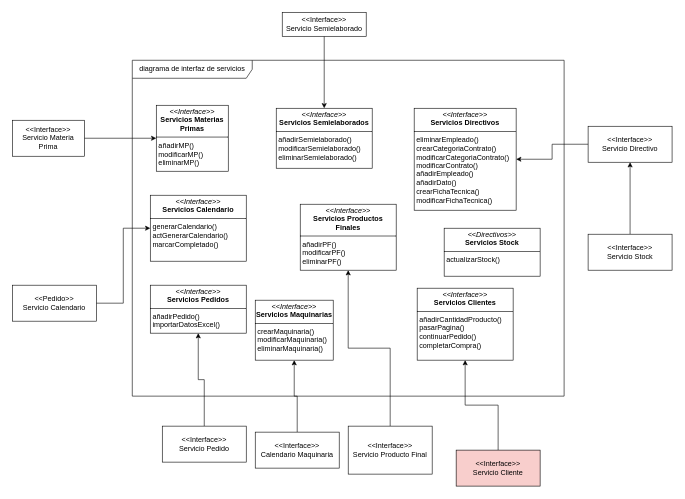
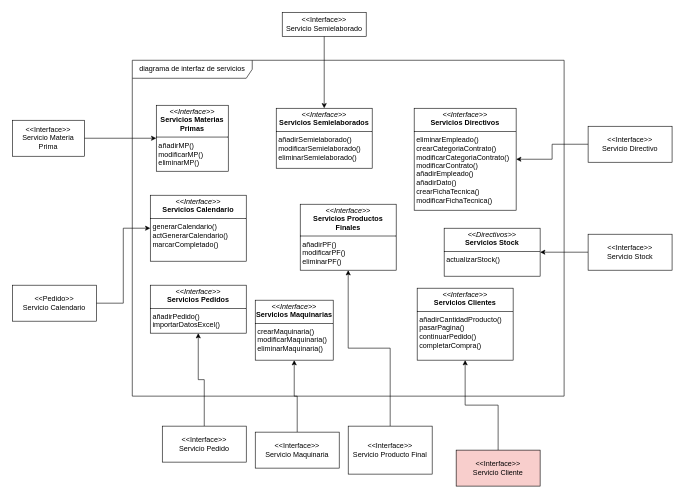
- <mxCell id="16" style="edgeStyle=orthogonalEdgeStyle;rounded=0;orthogonalLoop=1;jettySize=auto;html=1;" parent="1" source="17" target="14" edge="1"><mxGeometry relative="1" as="geometry" /></mxCell>
+ <mxCell id="16" style="edgeStyle=orthogonalEdgeStyle;rounded=0;orthogonalLoop=1;jettySize=auto;html=1;entryX=1;entryY=0.5;entryDx=0;entryDy=0;" parent="1" source="17" target="8" edge="1"><mxGeometry relative="1" as="geometry" /></mxCell>
- <mxCell id="25" value="&amp;lt;&amp;lt;Interface&amp;gt;&amp;gt;&lt;div&gt;Calendario Maquinaria&lt;/div&gt;" style="html=1;whiteSpace=wrap;" vertex="1" parent="1"><mxGeometry x="425" y="720" width="140" height="60" as="geometry" /></mxCell>
+ <mxCell id="25" value="&amp;lt;&amp;lt;Interface&amp;gt;&amp;gt;&lt;div&gt;Servicio Maquinaria&lt;/div&gt;" style="html=1;whiteSpace=wrap;" vertex="1" parent="1"><mxGeometry x="425" y="720" width="140" height="60" as="geometry" /></mxCell>
